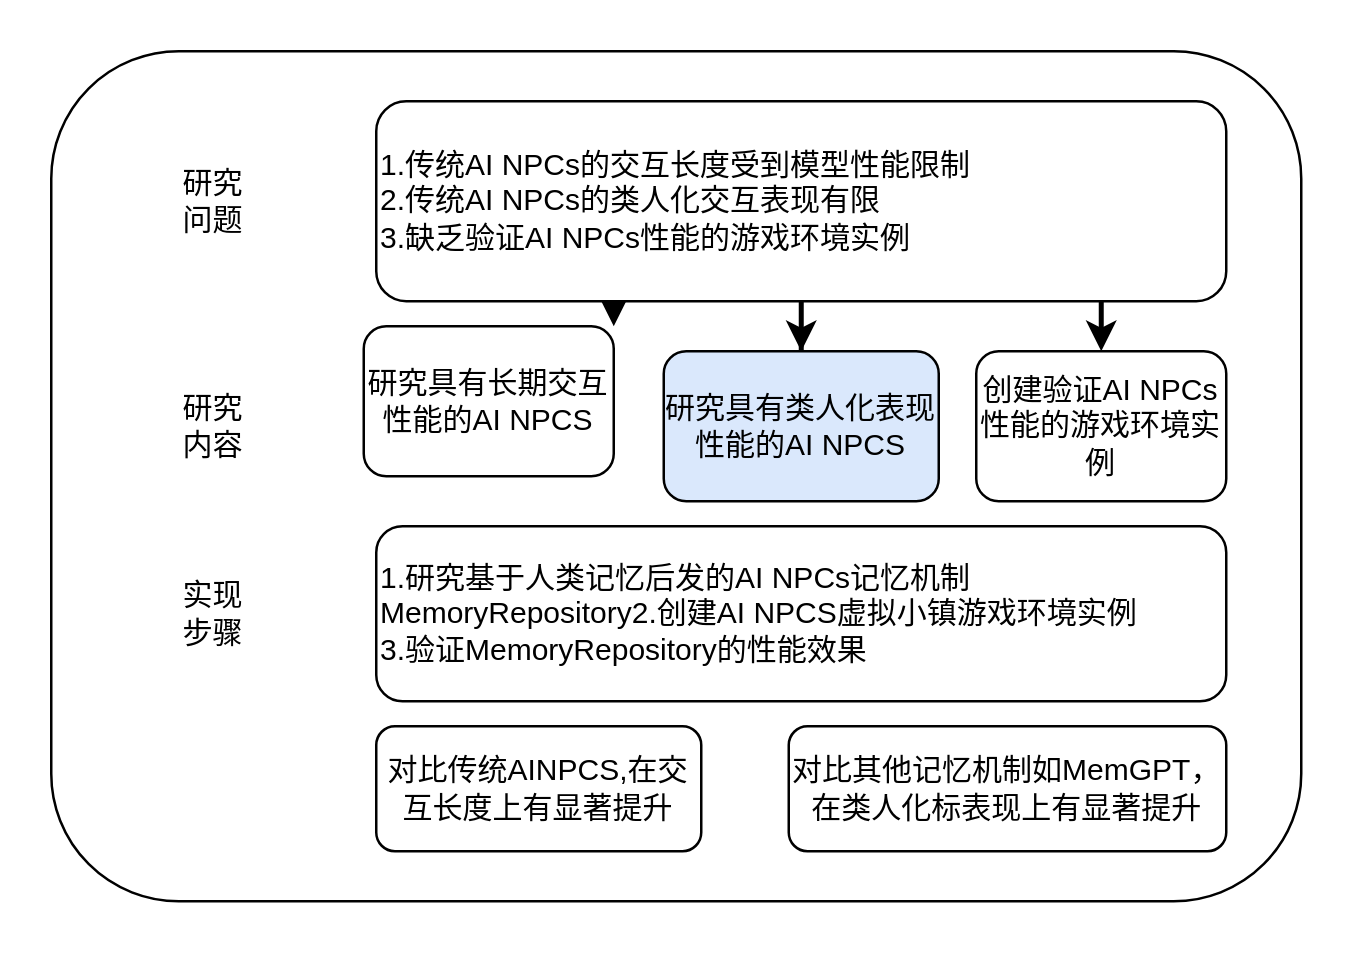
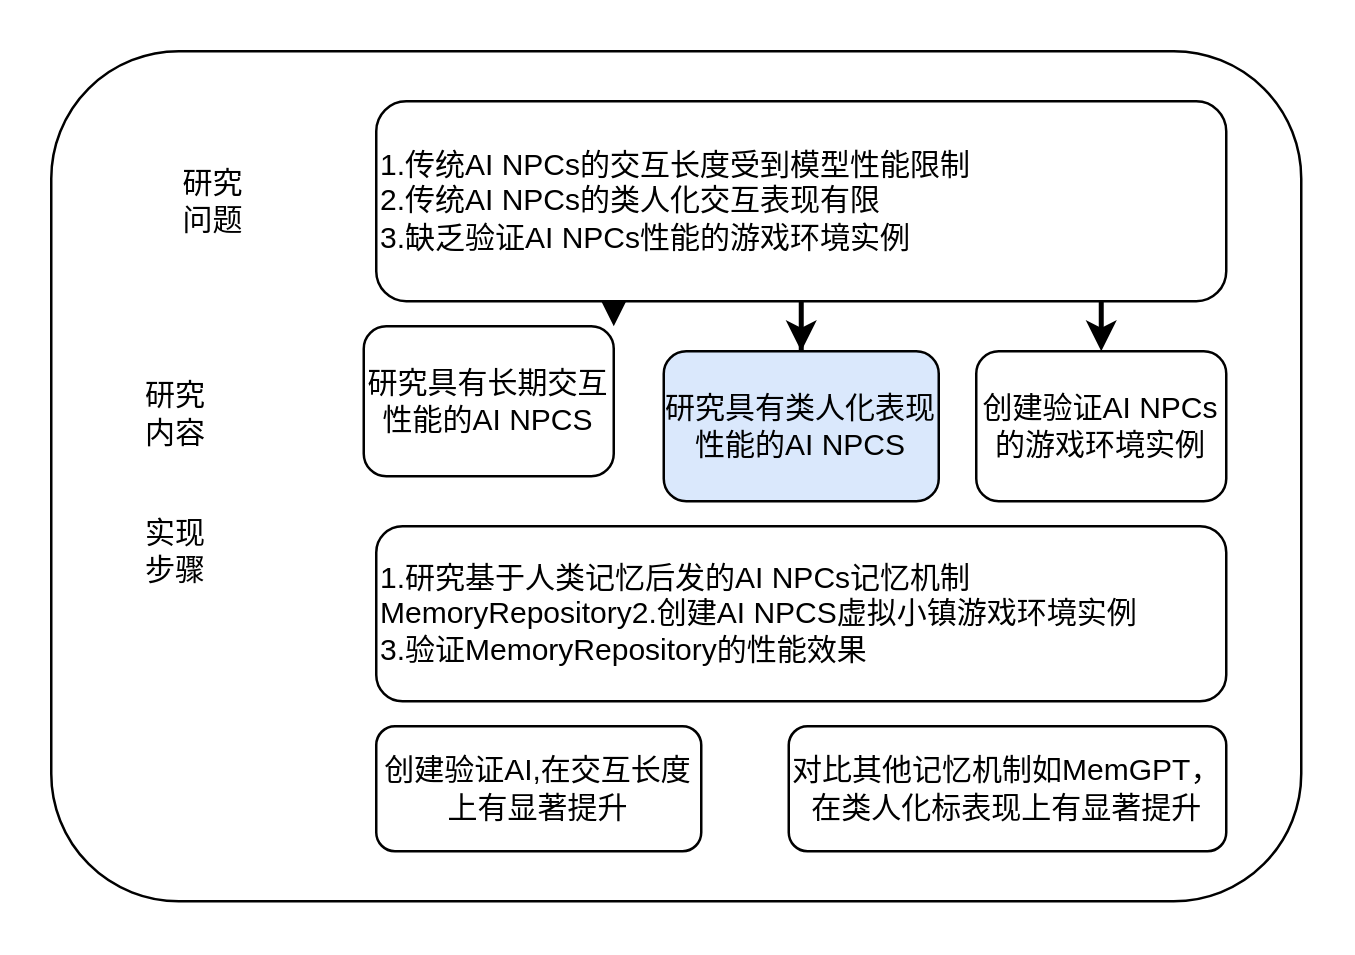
- <mxCell id="4" value="研究内容" style="text;html=1;align=center;verticalAlign=middle;whiteSpace=wrap;rounded=0;" vertex="1" parent="1"><mxGeometry x="70" y="155" width="30" height="30" as="geometry" /></mxCell>
+ <mxCell id="4" value="研究内容" style="text;html=1;align=center;verticalAlign=middle;whiteSpace=wrap;rounded=0;" vertex="1" parent="1"><mxGeometry x="55" y="150" width="30" height="30" as="geometry" /></mxCell>
- <mxCell id="12" value="创建验证AI NPCs性能的游戏环境实例" style="rounded=1;whiteSpace=wrap;html=1;" vertex="1" parent="1"><mxGeometry x="390" y="140" width="100" height="60" as="geometry" /></mxCell>
+ <mxCell id="12" value="创建验证AI NPCs的游戏环境实例" style="rounded=1;whiteSpace=wrap;html=1;" vertex="1" parent="1"><mxGeometry x="390" y="140" width="100" height="60" as="geometry" /></mxCell>
- <mxCell id="5" value="实现步骤" style="text;html=1;align=center;verticalAlign=middle;whiteSpace=wrap;rounded=0;" vertex="1" parent="1"><mxGeometry x="70" y="225" width="30" height="40" as="geometry" /></mxCell>
+ <mxCell id="5" value="实现步骤" style="text;html=1;align=center;verticalAlign=middle;whiteSpace=wrap;rounded=0;" vertex="1" parent="1"><mxGeometry x="55" y="200" width="30" height="40" as="geometry" /></mxCell>
- <mxCell id="14" value="对比传统AINPCS,在交互长度上有显著提升" style="rounded=1;whiteSpace=wrap;html=1;" vertex="1" parent="1"><mxGeometry x="150" y="290" width="130" height="50" as="geometry" /></mxCell>
+ <mxCell id="14" value="创建验证AI,在交互长度上有显著提升" style="rounded=1;whiteSpace=wrap;html=1;" vertex="1" parent="1"><mxGeometry x="150" y="290" width="130" height="50" as="geometry" /></mxCell>
